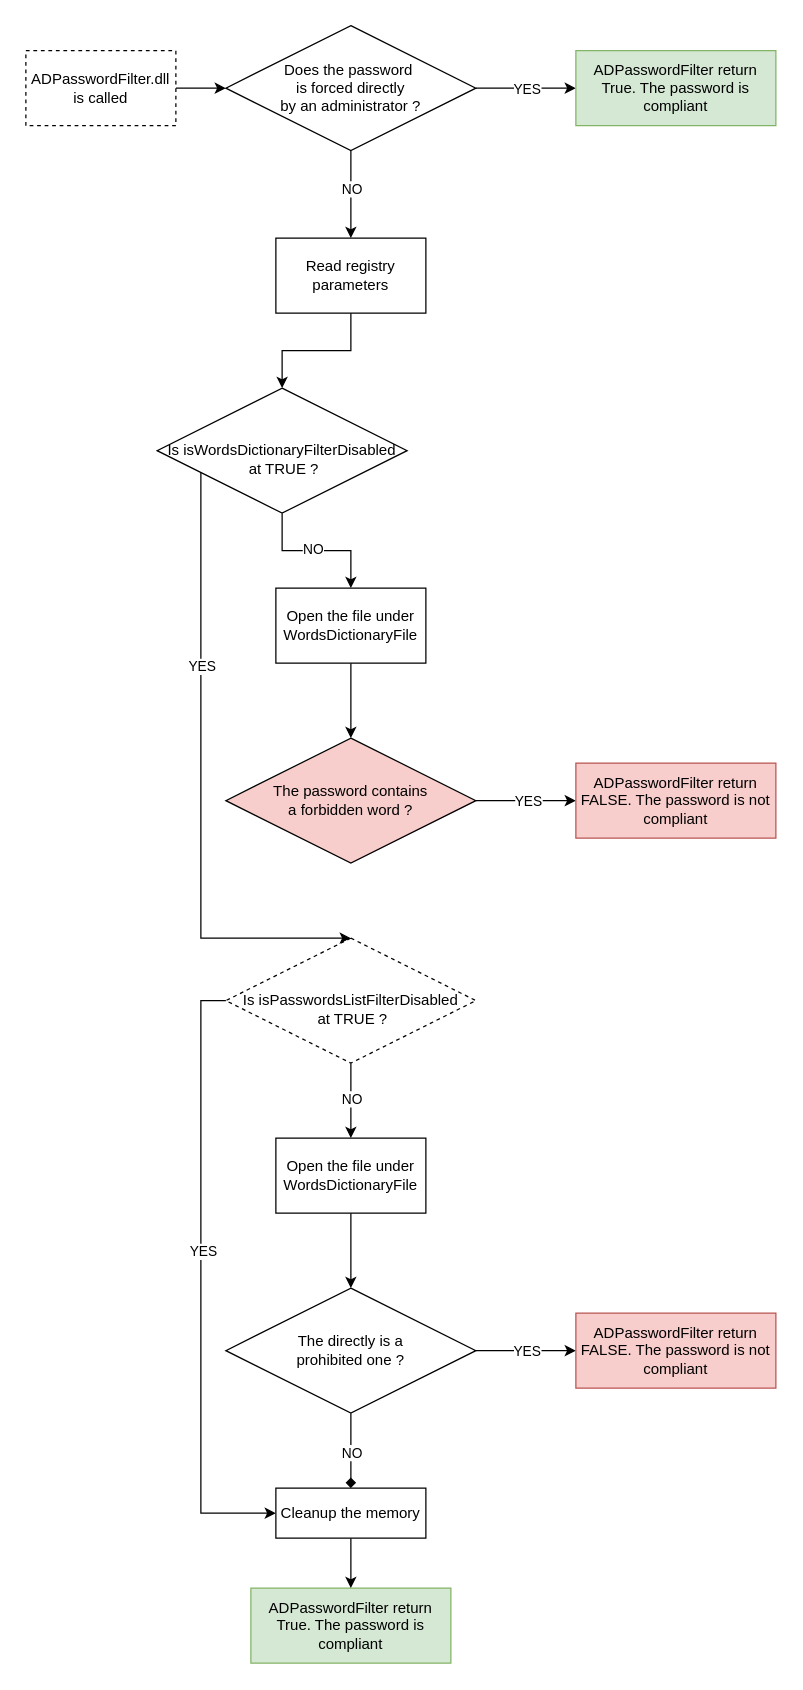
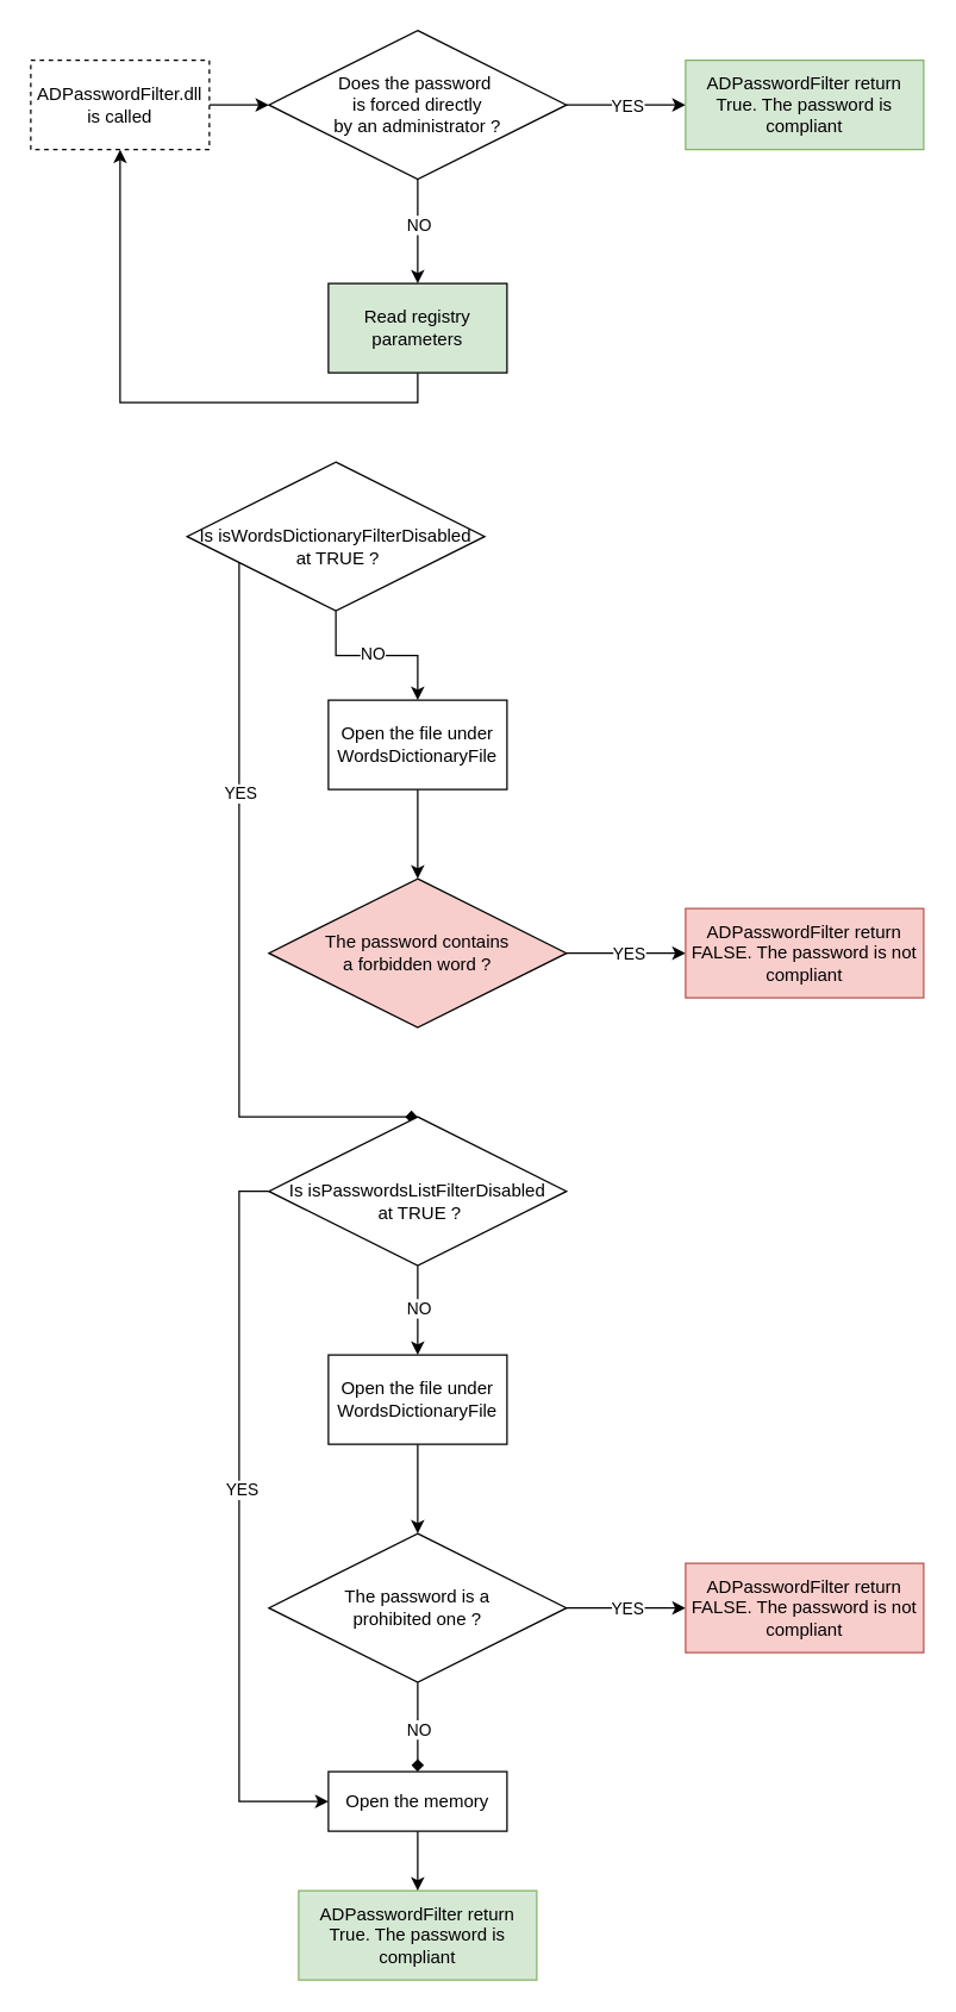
- <mxCell id="11" value="Read registry parameters" style="rounded=0;whiteSpace=wrap;html=1;" vertex="1" parent="1"><mxGeometry x="220" y="190" width="120" height="60" as="geometry" /></mxCell>
+ <mxCell id="11" value="Read registry parameters" style="rounded=0;whiteSpace=wrap;html=1;fillColor=#d5e8d4;" vertex="1" parent="1"><mxGeometry x="220" y="190" width="120" height="60" as="geometry" /></mxCell>
- <mxCell id="10" style="edgeStyle=orthogonalEdgeStyle;rounded=0;orthogonalLoop=1;jettySize=auto;html=1;exitX=0.5;exitY=1;exitDx=0;exitDy=0;entryX=0.5;entryY=0;entryDx=0;entryDy=0;" edge="1" parent="1" source="11" target="16"><mxGeometry relative="1" as="geometry" /></mxCell>
+ <mxCell id="10" style="edgeStyle=orthogonalEdgeStyle;rounded=0;orthogonalLoop=1;jettySize=auto;html=1;exitX=0.5;exitY=1;exitDx=0;exitDy=0;" edge="1" parent="1" source="11" target="3"><mxGeometry relative="1" as="geometry" /></mxCell>
- <mxCell id="14" style="edgeStyle=orthogonalEdgeStyle;rounded=0;orthogonalLoop=1;jettySize=auto;html=1;exitX=0;exitY=0.5;exitDx=0;exitDy=0;entryX=0.5;entryY=0;entryDx=0;entryDy=0;" edge="1" parent="1" source="16" target="27"><mxGeometry relative="1" as="geometry"><Array as="points"><mxPoint x="160" y="360" /><mxPoint x="160" y="750" /></Array></mxGeometry></mxCell>
+ <mxCell id="14" style="edgeStyle=orthogonalEdgeStyle;rounded=0;orthogonalLoop=1;jettySize=auto;html=1;exitX=0;exitY=0.5;exitDx=0;exitDy=0;entryX=0.5;entryY=0;entryDx=0;entryDy=0;endArrow=diamond;" edge="1" parent="1" source="16" target="27"><mxGeometry relative="1" as="geometry"><Array as="points"><mxPoint x="160" y="360" /><mxPoint x="160" y="750" /></Array></mxGeometry></mxCell>
- <mxCell id="27" value="&lt;div&gt;&lt;br&gt;&lt;/div&gt;&lt;div&gt;Is isPasswordsListFilterDisabled&lt;/div&gt;&lt;div&gt;&amp;nbsp;at TRUE ?&lt;br&gt;&lt;/div&gt;" style="rhombus;whiteSpace=wrap;html=1;dashed=1;" vertex="1" parent="1"><mxGeometry x="180" y="750" width="200" height="100" as="geometry" /></mxCell>
+ <mxCell id="27" value="&lt;div&gt;&lt;br&gt;&lt;/div&gt;&lt;div&gt;Is isPasswordsListFilterDisabled&lt;/div&gt;&lt;div&gt;&amp;nbsp;at TRUE ?&lt;br&gt;&lt;/div&gt;" style="rhombus;whiteSpace=wrap;html=1;" vertex="1" parent="1"><mxGeometry x="180" y="750" width="200" height="100" as="geometry" /></mxCell>
- <mxCell id="34" value="&lt;div&gt;The directly is a&lt;/div&gt;&lt;div&gt;prohibited one ?&lt;/div&gt;" style="rhombus;whiteSpace=wrap;html=1;" vertex="1" parent="1"><mxGeometry x="180" y="1030" width="200" height="100" as="geometry" /></mxCell>
+ <mxCell id="34" value="&lt;div&gt;The password is a&lt;/div&gt;&lt;div&gt;prohibited one ?&lt;/div&gt;" style="rhombus;whiteSpace=wrap;html=1;" vertex="1" parent="1"><mxGeometry x="180" y="1030" width="200" height="100" as="geometry" /></mxCell>
- <mxCell id="38" value="Cleanup the memory" style="rounded=0;whiteSpace=wrap;html=1;" vertex="1" parent="1"><mxGeometry x="220" y="1190" width="120" height="40" as="geometry" /></mxCell>
+ <mxCell id="38" value="Open the memory" style="rounded=0;whiteSpace=wrap;html=1;" vertex="1" parent="1"><mxGeometry x="220" y="1190" width="120" height="40" as="geometry" /></mxCell>
